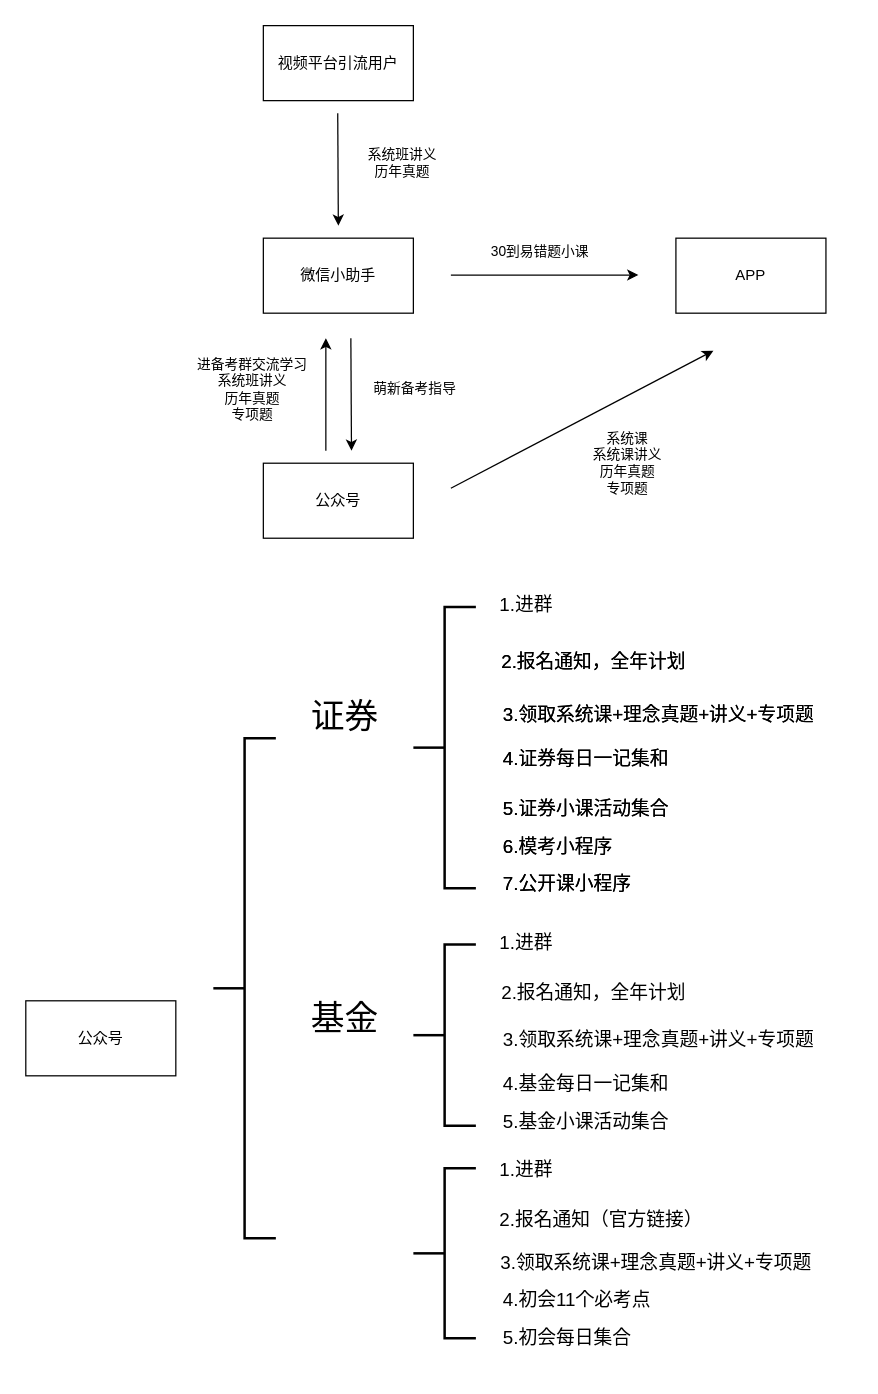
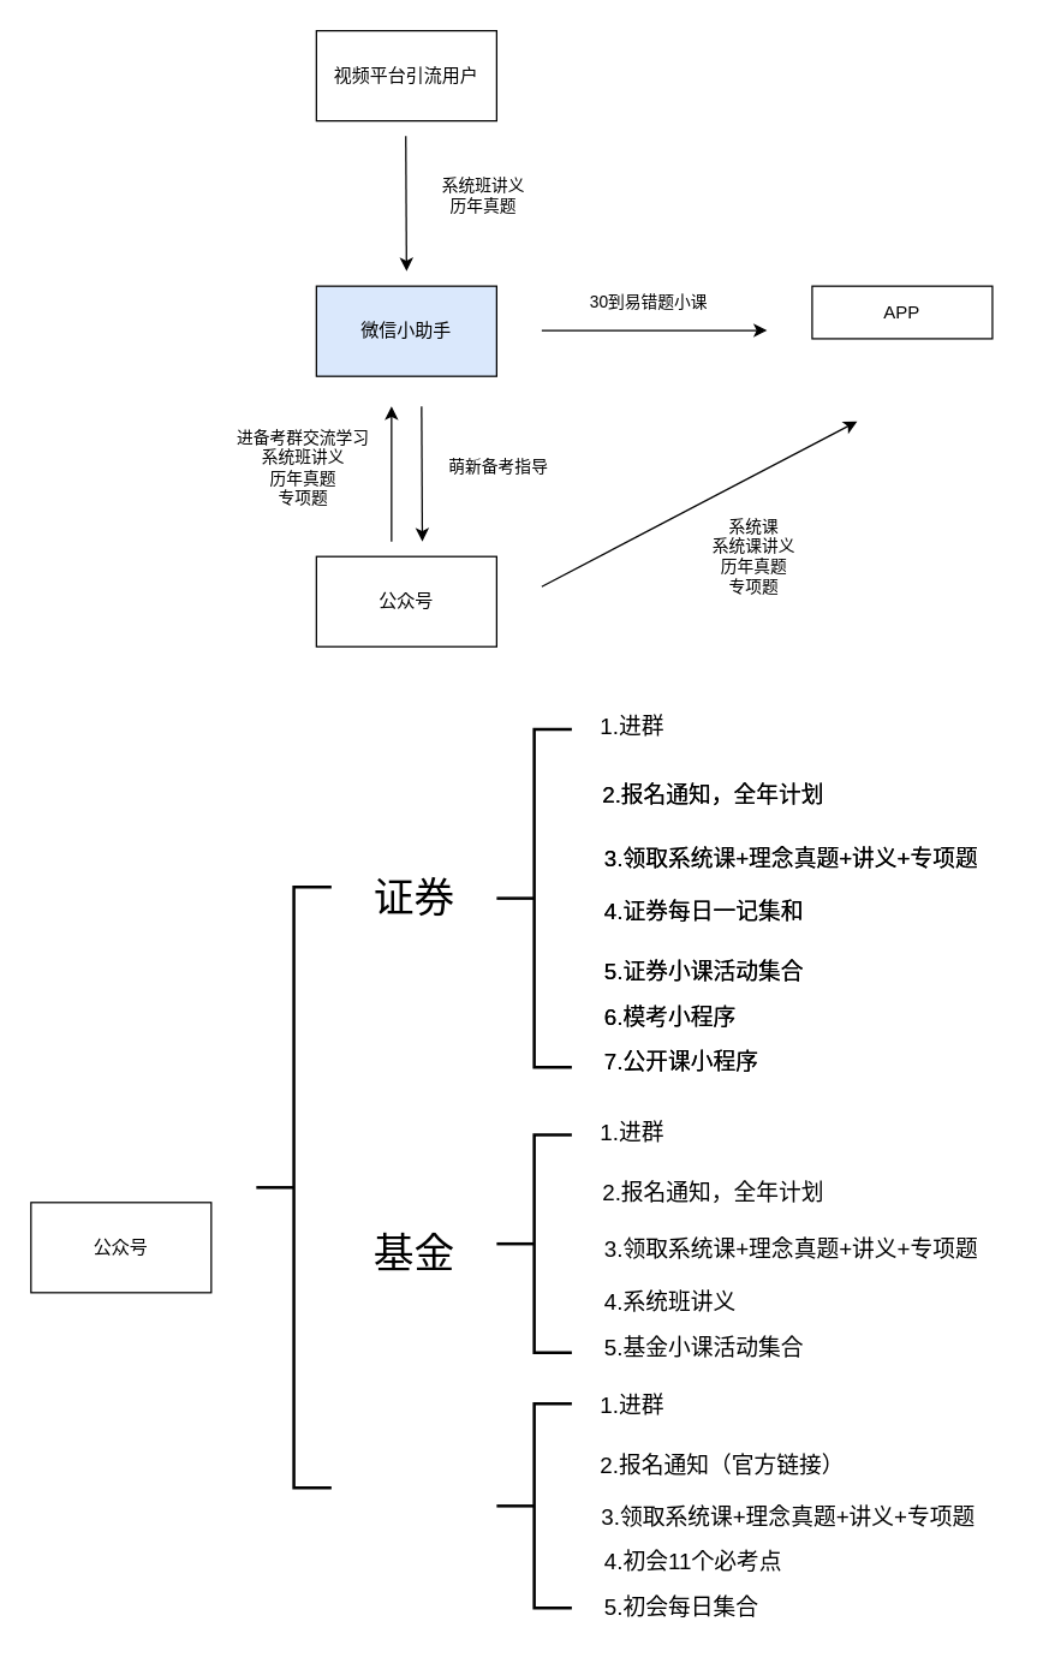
- <mxCell id="5" value="微信小助手" style="rounded=0;whiteSpace=wrap;html=1;" vertex="1" parent="1"><mxGeometry x="210" y="190" width="120" height="60" as="geometry" /></mxCell>
+ <mxCell id="5" value="微信小助手" style="rounded=0;whiteSpace=wrap;html=1;fillColor=#dae8fc;" vertex="1" parent="1"><mxGeometry x="210" y="190" width="120" height="60" as="geometry" /></mxCell>
- <mxCell id="11" value="APP" style="rounded=0;whiteSpace=wrap;html=1;" vertex="1" parent="1"><mxGeometry x="540" y="190" width="120" height="60" as="geometry" /></mxCell>
+ <mxCell id="11" value="APP" style="rounded=0;whiteSpace=wrap;html=1;" vertex="1" parent="1"><mxGeometry x="540" y="190" width="120" height="35" as="geometry" /></mxCell>
- <mxCell id="18" value="证券" style="text;html=1;align=center;verticalAlign=middle;resizable=0;points=[];autosize=1;fontSize=27;" vertex="1" parent="1"><mxGeometry x="240" y="552.5" width="70" height="40" as="geometry" /></mxCell>
+ <mxCell id="18" value="证券" style="text;html=1;align=center;verticalAlign=middle;resizable=0;points=[];autosize=1;fontSize=27;" vertex="1" parent="1"><mxGeometry x="240" y="577.5" width="70" height="40" as="geometry" /></mxCell>
- <mxCell id="38" value="基金" style="text;html=1;align=center;verticalAlign=middle;resizable=0;points=[];autosize=1;fontSize=27;" vertex="1" parent="1"><mxGeometry x="240" y="795" width="70" height="40" as="geometry" /></mxCell>
+ <mxCell id="38" value="基金" style="text;html=1;align=center;verticalAlign=middle;resizable=0;points=[];autosize=1;fontSize=27;" vertex="1" parent="1"><mxGeometry x="240" y="815" width="70" height="40" as="geometry" /></mxCell>
- <mxCell id="36" value="&lt;span style=&quot;text-align: center&quot;&gt;&lt;font style=&quot;font-size: 15px&quot;&gt;4.基金每日一记集和&lt;/font&gt;&lt;/span&gt;" style="text;whiteSpace=wrap;html=1;fontSize=27;" vertex="1" parent="1"><mxGeometry x="400" y="840" width="280" height="50" as="geometry" /></mxCell>
+ <mxCell id="36" value="&lt;span style=&quot;text-align: center&quot;&gt;&lt;font style=&quot;font-size: 15px&quot;&gt;4.系统班讲义&lt;/font&gt;&lt;/span&gt;" style="text;whiteSpace=wrap;html=1;fontSize=27;" vertex="1" parent="1"><mxGeometry x="400" y="840" width="280" height="50" as="geometry" /></mxCell>
